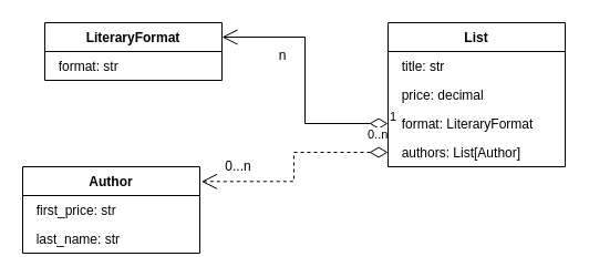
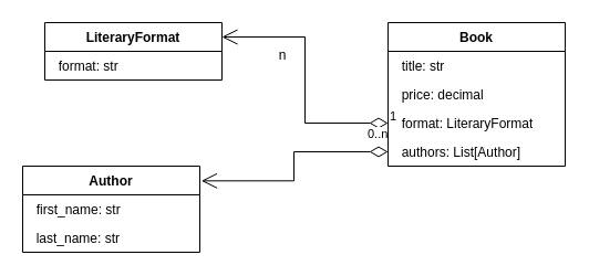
- <mxCell id="2" value="List" style="swimlane;fontStyle=1;align=center;verticalAlign=top;childLayout=stackLayout;horizontal=1;startSize=26;horizontalStack=0;resizeParent=1;resizeParentMax=0;resizeLast=0;collapsible=1;marginBottom=0;whiteSpace=wrap;html=1;" parent="1" vertex="1"><mxGeometry x="350" y="20" width="160" height="130" as="geometry" /></mxCell>
+ <mxCell id="2" value="Book" style="swimlane;fontStyle=1;align=center;verticalAlign=top;childLayout=stackLayout;horizontal=1;startSize=26;horizontalStack=0;resizeParent=1;resizeParentMax=0;resizeLast=0;collapsible=1;marginBottom=0;whiteSpace=wrap;html=1;" parent="1" vertex="1"><mxGeometry x="350" y="20" width="160" height="130" as="geometry" /></mxCell>
- <mxCell id="15" value="0...n" style="text;html=1;strokeColor=none;fillColor=none;align=center;verticalAlign=middle;whiteSpace=wrap;overflow=hidden;" parent="1" vertex="1"><mxGeometry x="200" y="140" width="30" height="20" as="geometry" /></mxCell>
- <mxCell id="13" value="0..n" style="endArrow=open;html=1;endSize=12;startArrow=diamondThin;startSize=14;startFill=0;edgeStyle=orthogonalEdgeStyle;align=left;verticalAlign=bottom;rounded=0;exitX=0;exitY=0.5;exitDx=0;exitDy=0;entryX=1.009;entryY=0.171;entryDx=0;entryDy=0;entryPerimeter=0;dashed=1;" parent="1" source="6" target="10" edge="1"><mxGeometry x="-0.795" y="-7" relative="1" as="geometry"><mxPoint x="210" y="310" as="sourcePoint" /><mxPoint x="370" y="310" as="targetPoint" /><mxPoint as="offset" /></mxGeometry></mxCell>
+ <mxCell id="13" value="0..n" style="endArrow=open;html=1;endSize=12;startArrow=diamondThin;startSize=14;startFill=0;edgeStyle=orthogonalEdgeStyle;align=left;verticalAlign=bottom;rounded=0;exitX=0;exitY=0.5;exitDx=0;exitDy=0;entryX=1.009;entryY=0.171;entryDx=0;entryDy=0;entryPerimeter=0;" parent="1" source="6" target="10" edge="1"><mxGeometry x="-0.795" y="-7" relative="1" as="geometry"><mxPoint x="210" y="310" as="sourcePoint" /><mxPoint x="370" y="310" as="targetPoint" /><mxPoint as="offset" /></mxGeometry></mxCell>
- <mxCell id="11" value="&amp;nbsp; first_price: str" style="text;strokeColor=none;fillColor=none;align=left;verticalAlign=top;spacingLeft=4;spacingRight=4;overflow=hidden;rotatable=0;points=[[0,0.5],[1,0.5]];portConstraint=eastwest;whiteSpace=wrap;html=1;" parent="10" vertex="1"><mxGeometry y="26" width="160" height="26" as="geometry" /></mxCell>
+ <mxCell id="11" value="&amp;nbsp; first_name: str" style="text;strokeColor=none;fillColor=none;align=left;verticalAlign=top;spacingLeft=4;spacingRight=4;overflow=hidden;rotatable=0;points=[[0,0.5],[1,0.5]];portConstraint=eastwest;whiteSpace=wrap;html=1;" parent="10" vertex="1"><mxGeometry y="26" width="160" height="26" as="geometry" /></mxCell>
